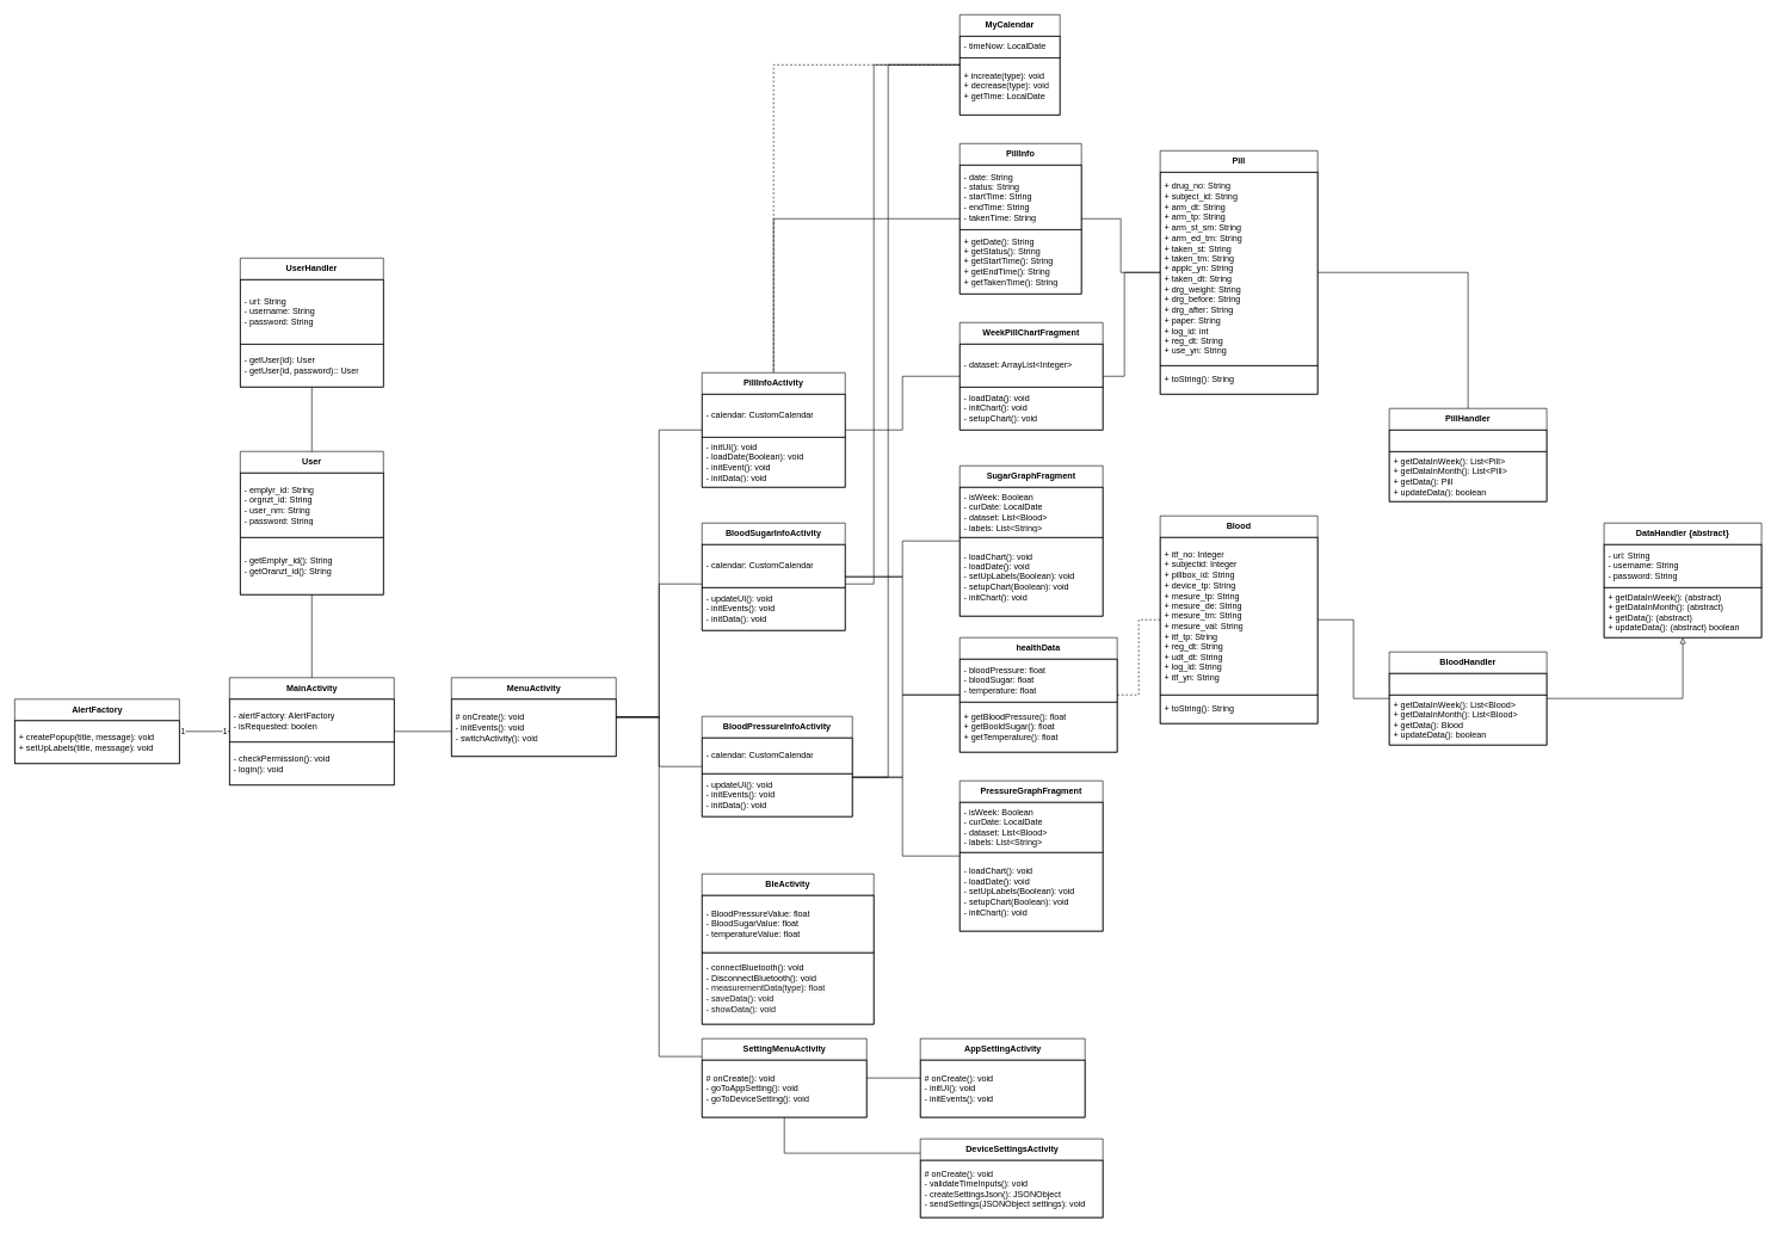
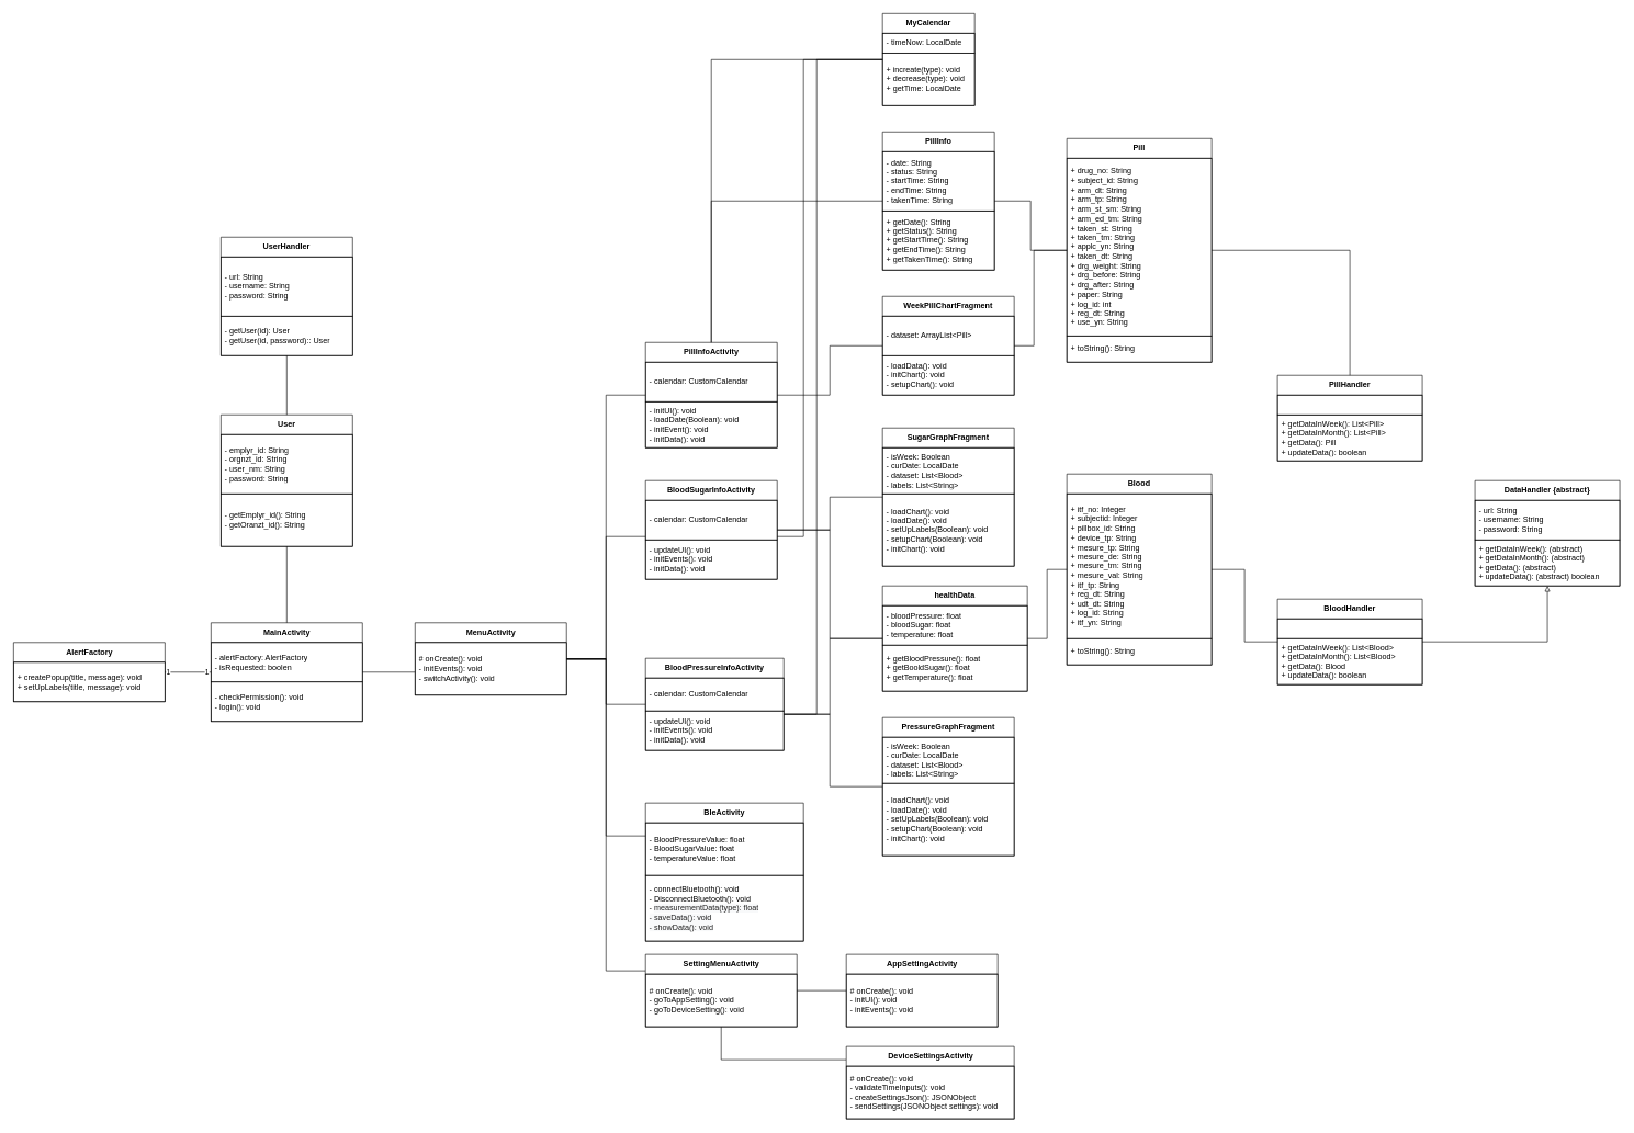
- <mxCell id="21" style="edgeStyle=orthogonalEdgeStyle;rounded=0;orthogonalLoop=1;jettySize=auto;html=1;endArrow=none;endFill=0;dashed=1;" edge="1" parent="1" source="24" target="5"><mxGeometry relative="1" as="geometry" /></mxCell>
+ <mxCell id="21" style="edgeStyle=orthogonalEdgeStyle;rounded=0;orthogonalLoop=1;jettySize=auto;html=1;endArrow=none;endFill=0;" edge="1" parent="1" source="24" target="5"><mxGeometry relative="1" as="geometry" /></mxCell>
- <mxCell id="84" value="- dataset: ArrayList&amp;lt;Integer&amp;gt;" style="text;strokeColor=default;fillColor=none;align=left;verticalAlign=middle;spacingLeft=4;spacingRight=4;overflow=hidden;points=[[0,0.5],[1,0.5]];portConstraint=eastwest;rotatable=0;whiteSpace=wrap;html=1;" vertex="1" parent="83"><mxGeometry y="30" width="200" height="60" as="geometry" /></mxCell>
+ <mxCell id="84" value="- dataset: ArrayList&amp;lt;Pill&amp;gt;" style="text;strokeColor=default;fillColor=none;align=left;verticalAlign=middle;spacingLeft=4;spacingRight=4;overflow=hidden;points=[[0,0.5],[1,0.5]];portConstraint=eastwest;rotatable=0;whiteSpace=wrap;html=1;" vertex="1" parent="83"><mxGeometry y="30" width="200" height="60" as="geometry" /></mxCell>
- <mxCell id="51" style="edgeStyle=orthogonalEdgeStyle;rounded=0;orthogonalLoop=1;jettySize=auto;html=1;endArrow=none;endFill=0;dashed=1;" edge="1" parent="1" source="52" target="32"><mxGeometry relative="1" as="geometry" /></mxCell>
+ <mxCell id="51" style="edgeStyle=orthogonalEdgeStyle;rounded=0;orthogonalLoop=1;jettySize=auto;html=1;endArrow=none;endFill=0;" edge="1" parent="1" source="52" target="32"><mxGeometry relative="1" as="geometry" /></mxCell>
+ <mxCell id="61" style="edgeStyle=orthogonalEdgeStyle;rounded=0;orthogonalLoop=1;jettySize=auto;html=1;endArrow=none;endFill=0;" edge="1" parent="1" source="64" target="2"><mxGeometry relative="1" as="geometry"><Array as="points"><mxPoint x="920" y="1001" /><mxPoint x="920" y="1270" /></Array></mxGeometry></mxCell>
